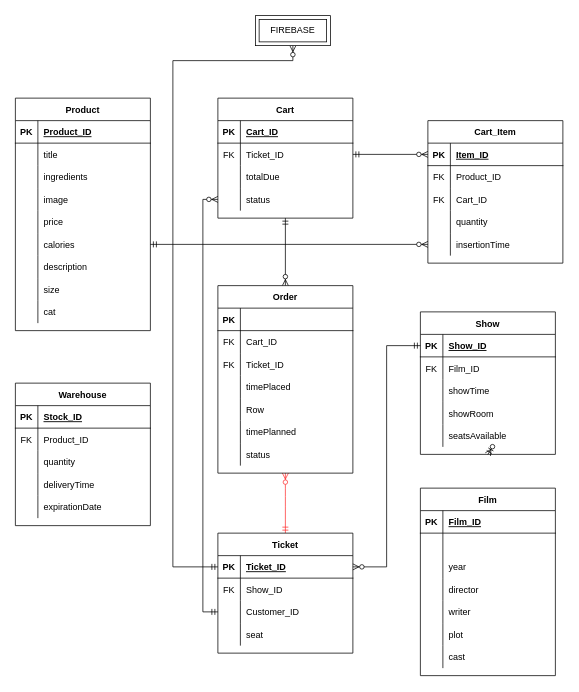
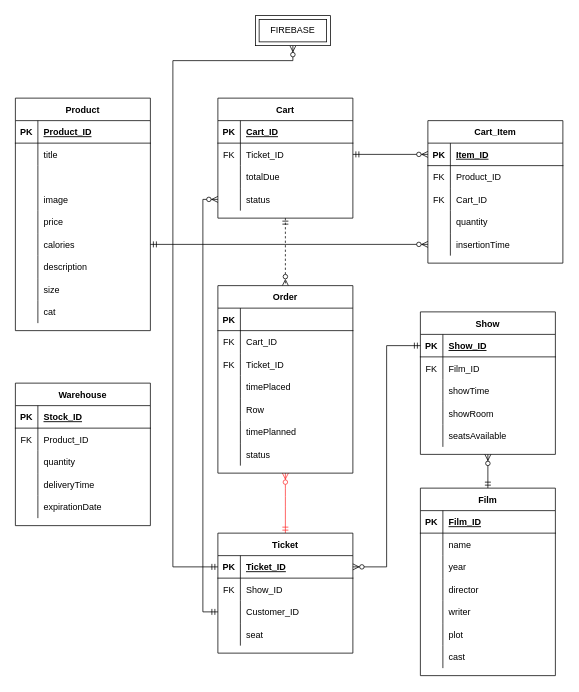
- <mxCell id="11" value="ingredients" style="shape=partialRectangle;connectable=0;fillColor=none;top=0;left=0;bottom=0;right=0;align=left;spacingLeft=6;overflow=hidden;" vertex="1" parent="9"><mxGeometry x="30" width="150" height="30" as="geometry" /></mxCell>
- <mxCell id="64" style="edgeStyle=none;rounded=0;orthogonalLoop=1;jettySize=auto;html=1;exitX=0.5;exitY=1;exitDx=0;exitDy=0;entryX=0.5;entryY=0;entryDx=0;entryDy=0;startArrow=ERmandOne;startFill=0;endArrow=ERzeroToMany;endFill=1;" edge="1" parent="1" source="65" target="80"><mxGeometry relative="1" as="geometry" /></mxCell>
+ <mxCell id="64" style="edgeStyle=none;rounded=0;orthogonalLoop=1;jettySize=auto;html=1;exitX=0.5;exitY=1;exitDx=0;exitDy=0;entryX=0.5;entryY=0;entryDx=0;entryDy=0;startArrow=ERmandOne;startFill=0;endArrow=ERzeroToMany;endFill=1;dashed=1;" edge="1" parent="1" source="65" target="80"><mxGeometry relative="1" as="geometry" /></mxCell>
- <mxCell id="102" style="edgeStyle=none;rounded=0;orthogonalLoop=1;jettySize=auto;html=1;exitX=0.5;exitY=1;exitDx=0;exitDy=0;startArrow=ERzeroToMany;startFill=1;endArrow=ERmandOne;endFill=0;" edge="1" parent="1" source="103" target="118"><mxGeometry relative="1" as="geometry" /></mxCell>
+ <mxCell id="102" style="edgeStyle=none;rounded=0;orthogonalLoop=1;jettySize=auto;html=1;exitX=0.5;exitY=1;exitDx=0;exitDy=0;entryX=0.5;entryY=0;entryDx=0;entryDy=0;startArrow=ERzeroToMany;startFill=1;endArrow=ERmandOne;endFill=0;" edge="1" parent="1" source="103" target="119"><mxGeometry relative="1" as="geometry" /></mxCell>
+ <mxCell id="125" value="name" style="shape=partialRectangle;connectable=0;fillColor=none;top=0;left=0;bottom=0;right=0;align=left;spacingLeft=6;overflow=hidden;" vertex="1" parent="123"><mxGeometry x="30" width="150" height="30" as="geometry" /></mxCell>
